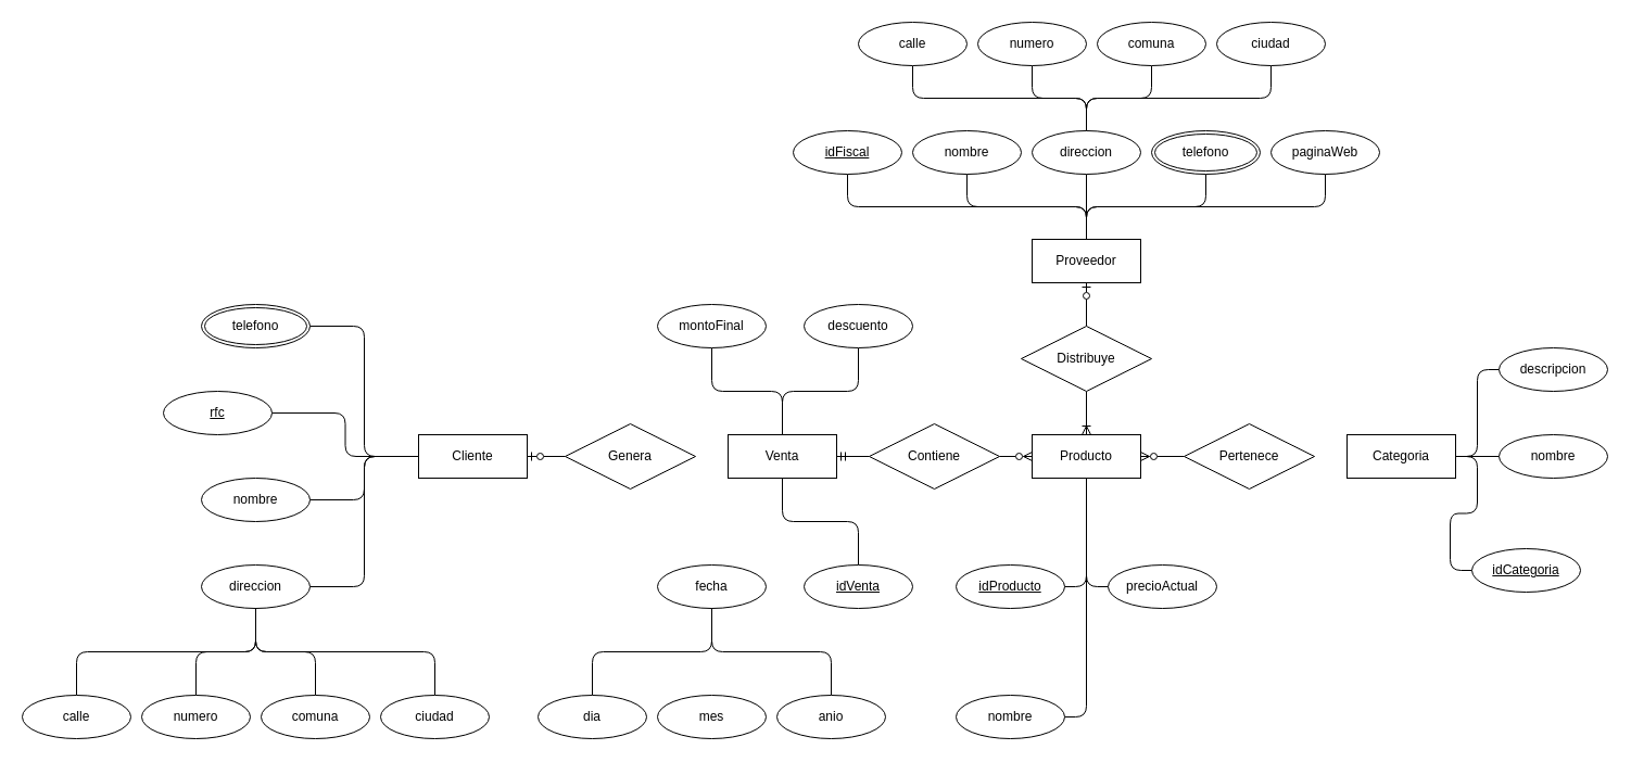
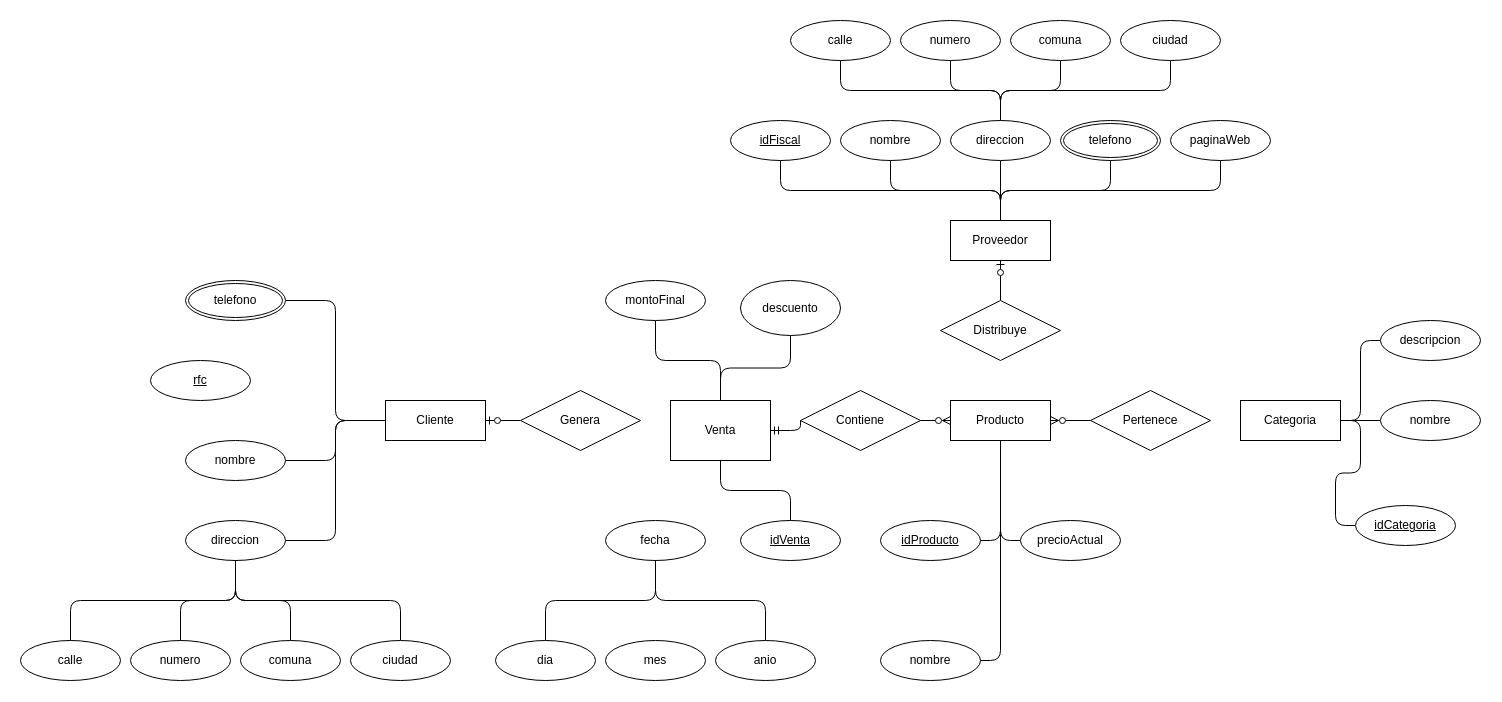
- <mxCell id="62" value="descuento" style="ellipse;whiteSpace=wrap;html=1;align=center;" vertex="1" parent="1"><mxGeometry x="740" y="280" width="100" height="40" as="geometry" /></mxCell>
+ <mxCell id="62" value="descuento" style="ellipse;whiteSpace=wrap;html=1;align=center;" vertex="1" parent="1"><mxGeometry x="740" y="280" width="100" height="55" as="geometry" /></mxCell>
- <mxCell id="38" style="edgeStyle=orthogonalEdgeStyle;rounded=1;orthogonalLoop=1;jettySize=auto;html=1;exitX=1;exitY=0.5;exitDx=0;exitDy=0;entryX=0;entryY=0.5;entryDx=0;entryDy=0;curved=0;endArrow=none;endFill=0;" edge="1" parent="1" source="39" target="15"><mxGeometry relative="1" as="geometry" /></mxCell>
- <mxCell id="3" style="edgeStyle=orthogonalEdgeStyle;rounded=1;orthogonalLoop=1;jettySize=auto;html=1;exitX=0.5;exitY=0;exitDx=0;exitDy=0;entryX=0.5;entryY=1;entryDx=0;entryDy=0;endArrow=none;endFill=0;curved=0;startArrow=ERoneToMany;startFill=0;" edge="1" parent="1" source="7" target="21"><mxGeometry relative="1" as="geometry" /></mxCell>
- <mxCell id="55" value="Venta" style="whiteSpace=wrap;html=1;align=center;" vertex="1" parent="1"><mxGeometry x="670" y="400" width="100" height="40" as="geometry" /></mxCell>
+ <mxCell id="55" value="Venta" style="whiteSpace=wrap;html=1;align=center;" vertex="1" parent="1"><mxGeometry x="670" y="400" width="100" height="60" as="geometry" /></mxCell>
